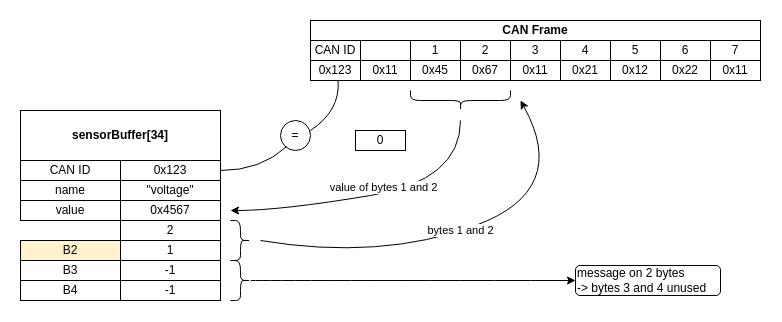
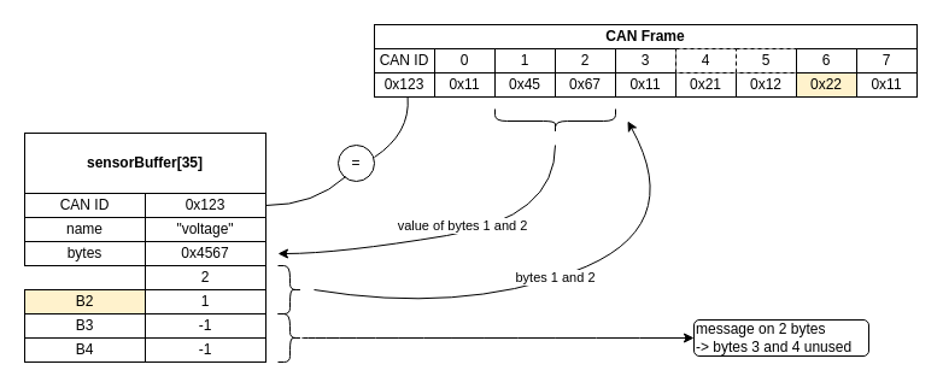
- <mxCell id="31" value="4" style="rounded=0;whiteSpace=wrap;html=1;" vertex="1" parent="1"><mxGeometry x="560" y="40" width="50" height="20" as="geometry" /></mxCell>
+ <mxCell id="31" value="4" style="rounded=0;whiteSpace=wrap;html=1;dashed=1;" vertex="1" parent="1"><mxGeometry x="560" y="40" width="50" height="20" as="geometry" /></mxCell>
- <mxCell id="32" value="5" style="rounded=0;whiteSpace=wrap;html=1;" vertex="1" parent="1"><mxGeometry x="610" y="40" width="50" height="20" as="geometry" /></mxCell>
+ <mxCell id="32" value="5" style="rounded=0;whiteSpace=wrap;html=1;dashed=1;" vertex="1" parent="1"><mxGeometry x="610" y="40" width="50" height="20" as="geometry" /></mxCell>
- <mxCell id="9" value="0x22" style="rounded=0;whiteSpace=wrap;html=1;" vertex="1" parent="1"><mxGeometry x="660" y="60" width="50" height="20" as="geometry" /></mxCell>
+ <mxCell id="9" value="0x22" style="rounded=0;whiteSpace=wrap;html=1;fillColor=#fff2cc;" vertex="1" parent="1"><mxGeometry x="660" y="60" width="50" height="20" as="geometry" /></mxCell>
- <mxCell id="14" value="&lt;b&gt;sensorBuffer[34]&lt;/b&gt;" style="rounded=0;whiteSpace=wrap;html=1;" vertex="1" parent="1"><mxGeometry x="20" y="110" width="200" height="50" as="geometry" /></mxCell>
+ <mxCell id="14" value="&lt;b&gt;sensorBuffer[35]&lt;/b&gt;" style="rounded=0;whiteSpace=wrap;html=1;" vertex="1" parent="1"><mxGeometry x="20" y="110" width="200" height="50" as="geometry" /></mxCell>
- <mxCell id="27" value="0" style="rounded=0;whiteSpace=wrap;html=1;" vertex="1" parent="1"><mxGeometry x="355" y="130" width="50" height="20" as="geometry" /></mxCell>
+ <mxCell id="27" value="0" style="rounded=0;whiteSpace=wrap;html=1;" vertex="1" parent="1"><mxGeometry x="360" y="40" width="50" height="20" as="geometry" /></mxCell>
- <mxCell id="18" value="value" style="rounded=0;whiteSpace=wrap;html=1;" vertex="1" parent="1"><mxGeometry x="20" y="200" width="100" height="20" as="geometry" /></mxCell>
+ <mxCell id="18" value="bytes" style="rounded=0;whiteSpace=wrap;html=1;" vertex="1" parent="1"><mxGeometry x="20" y="200" width="100" height="20" as="geometry" /></mxCell>
